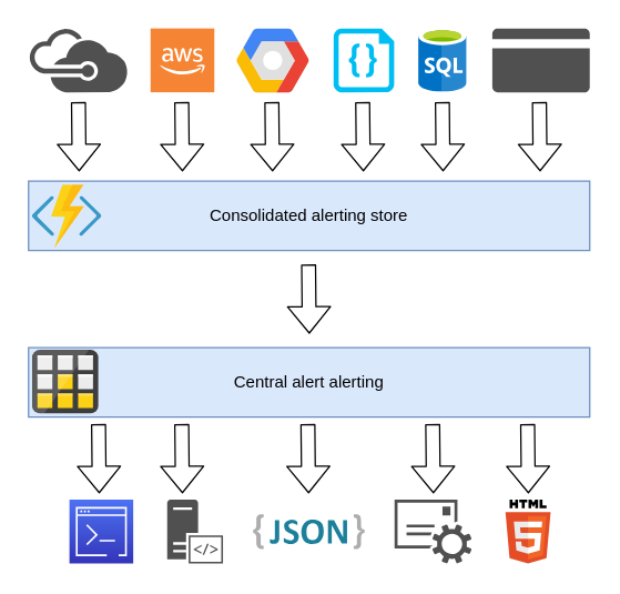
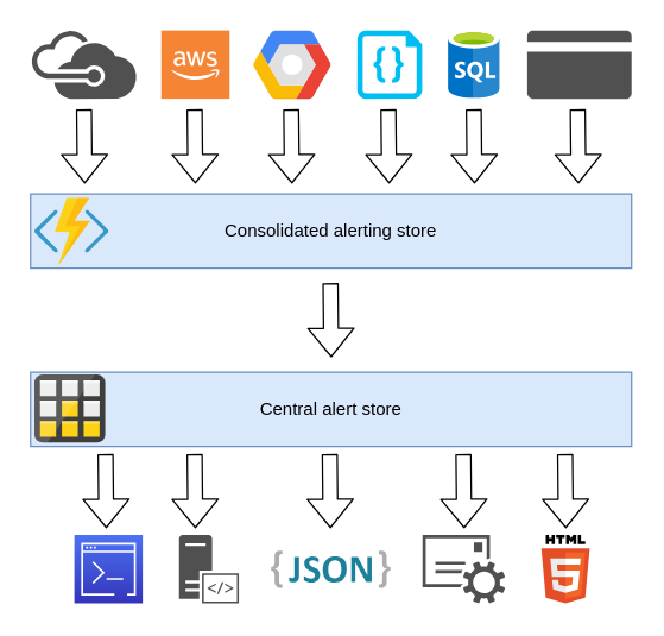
- <mxCell id="21" value="Central alert alerting" style="rounded=0;whiteSpace=wrap;html=1;fillColor=#dae8fc;strokeColor=#6c8ebf;" vertex="1" parent="1"><mxGeometry x="20" y="250" width="404.78" height="50" as="geometry" /></mxCell>
+ <mxCell id="21" value="Central alert store" style="rounded=0;whiteSpace=wrap;html=1;fillColor=#dae8fc;strokeColor=#6c8ebf;" vertex="1" parent="1"><mxGeometry x="20" y="250" width="404.78" height="50" as="geometry" /></mxCell>
